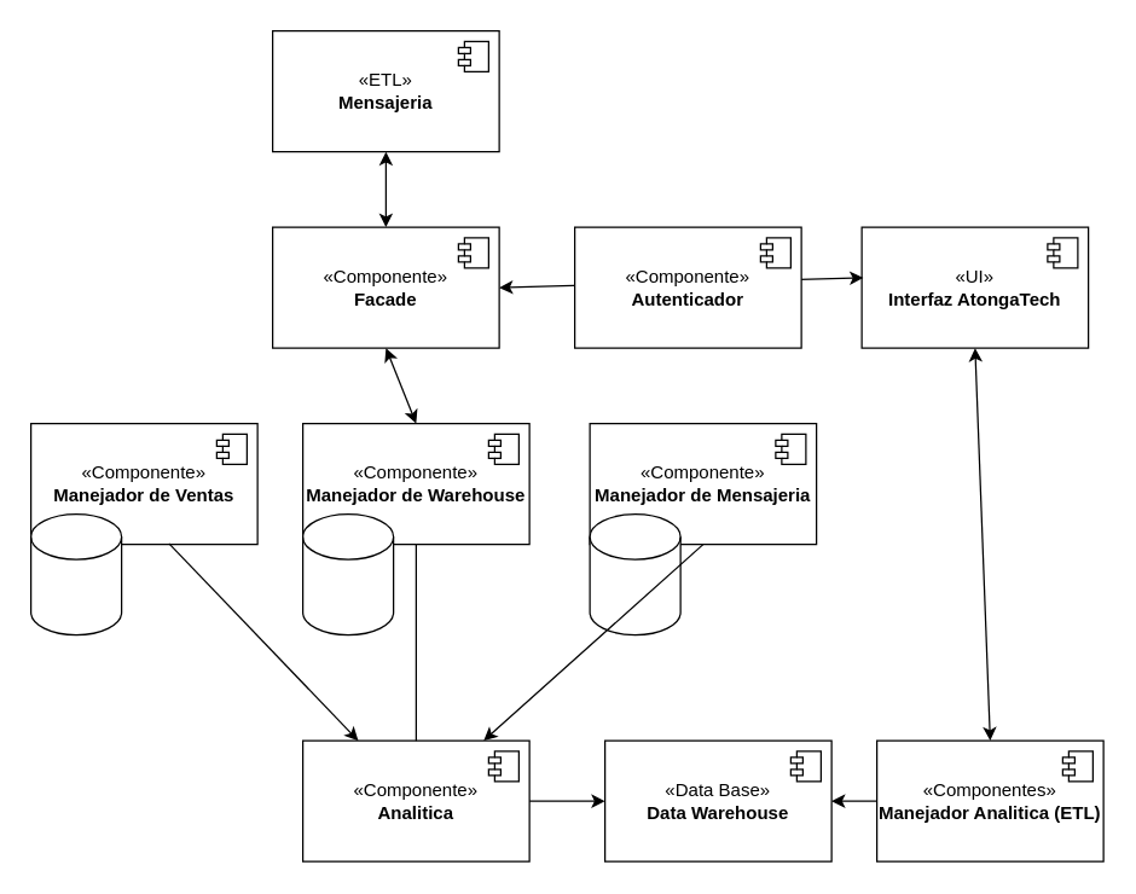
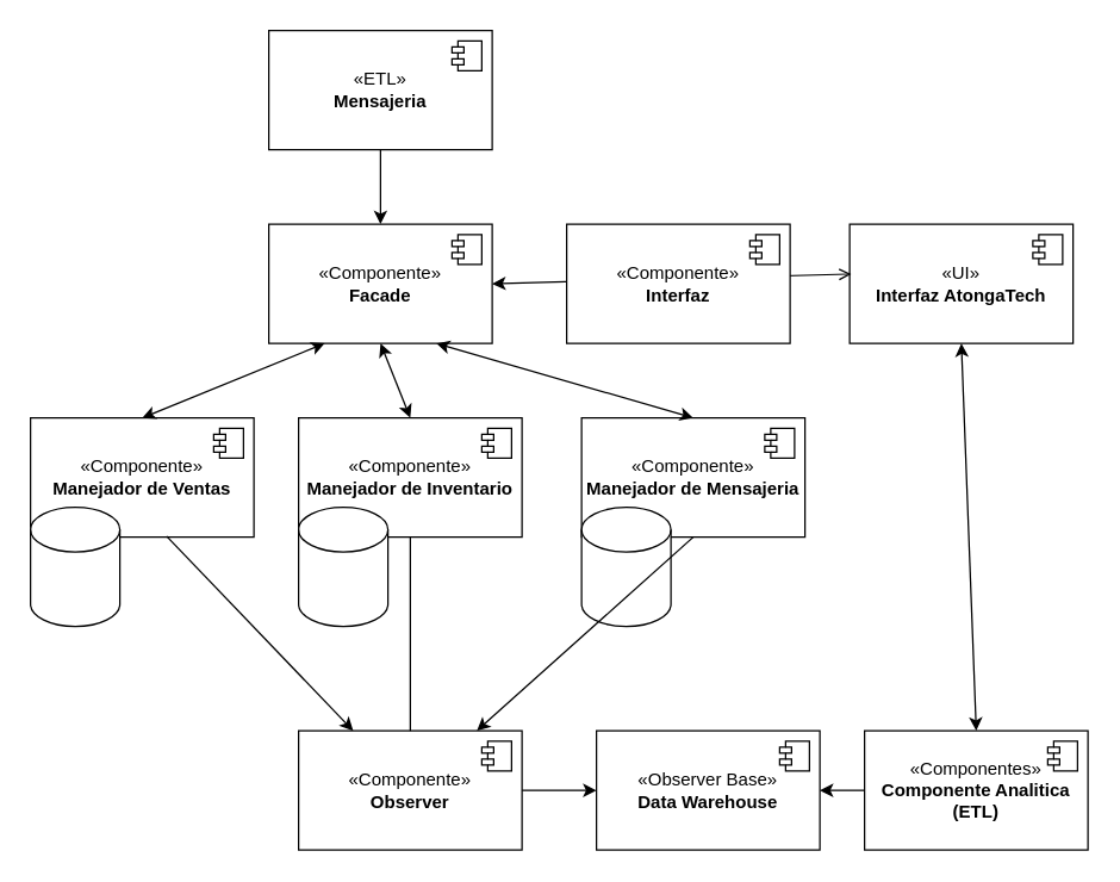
- <mxCell id="23" value="" style="endArrow=classic;startArrow=classic;html=1;rounded=0;exitX=0.5;exitY=0;exitDx=0;exitDy=0;entryX=0.5;entryY=1;entryDx=0;entryDy=0;" edge="1" parent="1" source="4" target="2"><mxGeometry width="50" height="50" relative="1" as="geometry"><mxPoint x="280" y="280" as="sourcePoint" /><mxPoint x="330" y="230" as="targetPoint" /></mxGeometry></mxCell>
+ <mxCell id="23" value="" style="endArrow=none;startArrow=classic;html=1;rounded=0;exitX=0.5;exitY=0;exitDx=0;exitDy=0;entryX=0.5;entryY=1;entryDx=0;entryDy=0;" edge="1" parent="1" source="4" target="2"><mxGeometry width="50" height="50" relative="1" as="geometry"><mxPoint x="280" y="280" as="sourcePoint" /><mxPoint x="330" y="230" as="targetPoint" /></mxGeometry></mxCell>
- <mxCell id="24" value="" style="endArrow=classic;startArrow=classic;html=1;rounded=0;exitX=1;exitY=0.5;exitDx=0;exitDy=0;entryX=0.007;entryY=0.418;entryDx=0;entryDy=0;entryPerimeter=0;" edge="1" parent="1" source="4" target="6"><mxGeometry width="50" height="50" relative="1" as="geometry"><mxPoint x="265" y="160" as="sourcePoint" /><mxPoint x="265" y="110" as="targetPoint" /></mxGeometry></mxCell>
+ <mxCell id="24" value="" style="endArrow=open;startArrow=classic;html=1;rounded=0;exitX=1;exitY=0.5;exitDx=0;exitDy=0;entryX=0.007;entryY=0.418;entryDx=0;entryDy=0;entryPerimeter=0;" edge="1" parent="1" source="4" target="6"><mxGeometry width="50" height="50" relative="1" as="geometry"><mxPoint x="265" y="160" as="sourcePoint" /><mxPoint x="265" y="110" as="targetPoint" /></mxGeometry></mxCell>
- <mxCell id="34" value="«Componente»&lt;br&gt;&lt;b&gt;Autenticador&lt;/b&gt;" style="html=1;dropTarget=0;whiteSpace=wrap;" vertex="1" parent="1"><mxGeometry x="380" y="150" width="150" height="80" as="geometry" /></mxCell>
+ <mxCell id="34" value="«Componente»&lt;br&gt;&lt;b&gt;Interfaz&lt;/b&gt;" style="html=1;dropTarget=0;whiteSpace=wrap;" vertex="1" parent="1"><mxGeometry x="380" y="150" width="150" height="80" as="geometry" /></mxCell>
+ <mxCell id="33" value="" style="endArrow=classic;startArrow=classic;html=1;rounded=0;exitX=0.5;exitY=0;exitDx=0;exitDy=0;entryX=0.75;entryY=1;entryDx=0;entryDy=0;" edge="1" parent="1" source="12" target="4"><mxGeometry width="50" height="50" relative="1" as="geometry"><mxPoint x="285" y="290" as="sourcePoint" /><mxPoint x="265" y="240" as="targetPoint" /></mxGeometry></mxCell>
+ <mxCell id="31" value="" style="endArrow=classic;startArrow=classic;html=1;rounded=0;exitX=0.5;exitY=0;exitDx=0;exitDy=0;entryX=0.25;entryY=1;entryDx=0;entryDy=0;" edge="1" parent="1" source="8" target="4"><mxGeometry width="50" height="50" relative="1" as="geometry"><mxPoint x="265" y="160" as="sourcePoint" /><mxPoint x="265" y="110" as="targetPoint" /></mxGeometry></mxCell>
- <mxCell id="10" value="«Componente»&lt;br&gt;&lt;b&gt;Manejador de Warehouse&lt;/b&gt;" style="html=1;dropTarget=0;whiteSpace=wrap;" vertex="1" parent="1"><mxGeometry x="200" y="280" width="150" height="80" as="geometry" /></mxCell>
+ <mxCell id="10" value="«Componente»&lt;br&gt;&lt;b&gt;Manejador de Inventario&lt;/b&gt;" style="html=1;dropTarget=0;whiteSpace=wrap;" vertex="1" parent="1"><mxGeometry x="200" y="280" width="150" height="80" as="geometry" /></mxCell>
- <mxCell id="14" value="«Componente»&lt;br&gt;&lt;b&gt;Analitica&lt;/b&gt;" style="html=1;dropTarget=0;whiteSpace=wrap;" vertex="1" parent="1"><mxGeometry x="200" y="490" width="150" height="80" as="geometry" /></mxCell>
+ <mxCell id="14" value="«Componente»&lt;br&gt;&lt;b&gt;Observer&lt;/b&gt;" style="html=1;dropTarget=0;whiteSpace=wrap;" vertex="1" parent="1"><mxGeometry x="200" y="490" width="150" height="80" as="geometry" /></mxCell>
- <mxCell id="16" value="«Data Base»&lt;br&gt;&lt;b&gt;Data Warehouse&lt;/b&gt;" style="html=1;dropTarget=0;whiteSpace=wrap;" vertex="1" parent="1"><mxGeometry x="400" y="490" width="150" height="80" as="geometry" /></mxCell>
+ <mxCell id="16" value="«Observer Base»&lt;br&gt;&lt;b&gt;Data Warehouse&lt;/b&gt;" style="html=1;dropTarget=0;whiteSpace=wrap;" vertex="1" parent="1"><mxGeometry x="400" y="490" width="150" height="80" as="geometry" /></mxCell>
- <mxCell id="18" value="«Componentes»&lt;br&gt;&lt;b&gt;Manejador Analitica (ETL)&lt;/b&gt;" style="html=1;dropTarget=0;whiteSpace=wrap;" vertex="1" parent="1"><mxGeometry x="580" y="490" width="150" height="80" as="geometry" /></mxCell>
+ <mxCell id="18" value="«Componentes»&lt;br&gt;&lt;b&gt;Componente Analitica (ETL)&lt;/b&gt;" style="html=1;dropTarget=0;whiteSpace=wrap;" vertex="1" parent="1"><mxGeometry x="580" y="490" width="150" height="80" as="geometry" /></mxCell>
